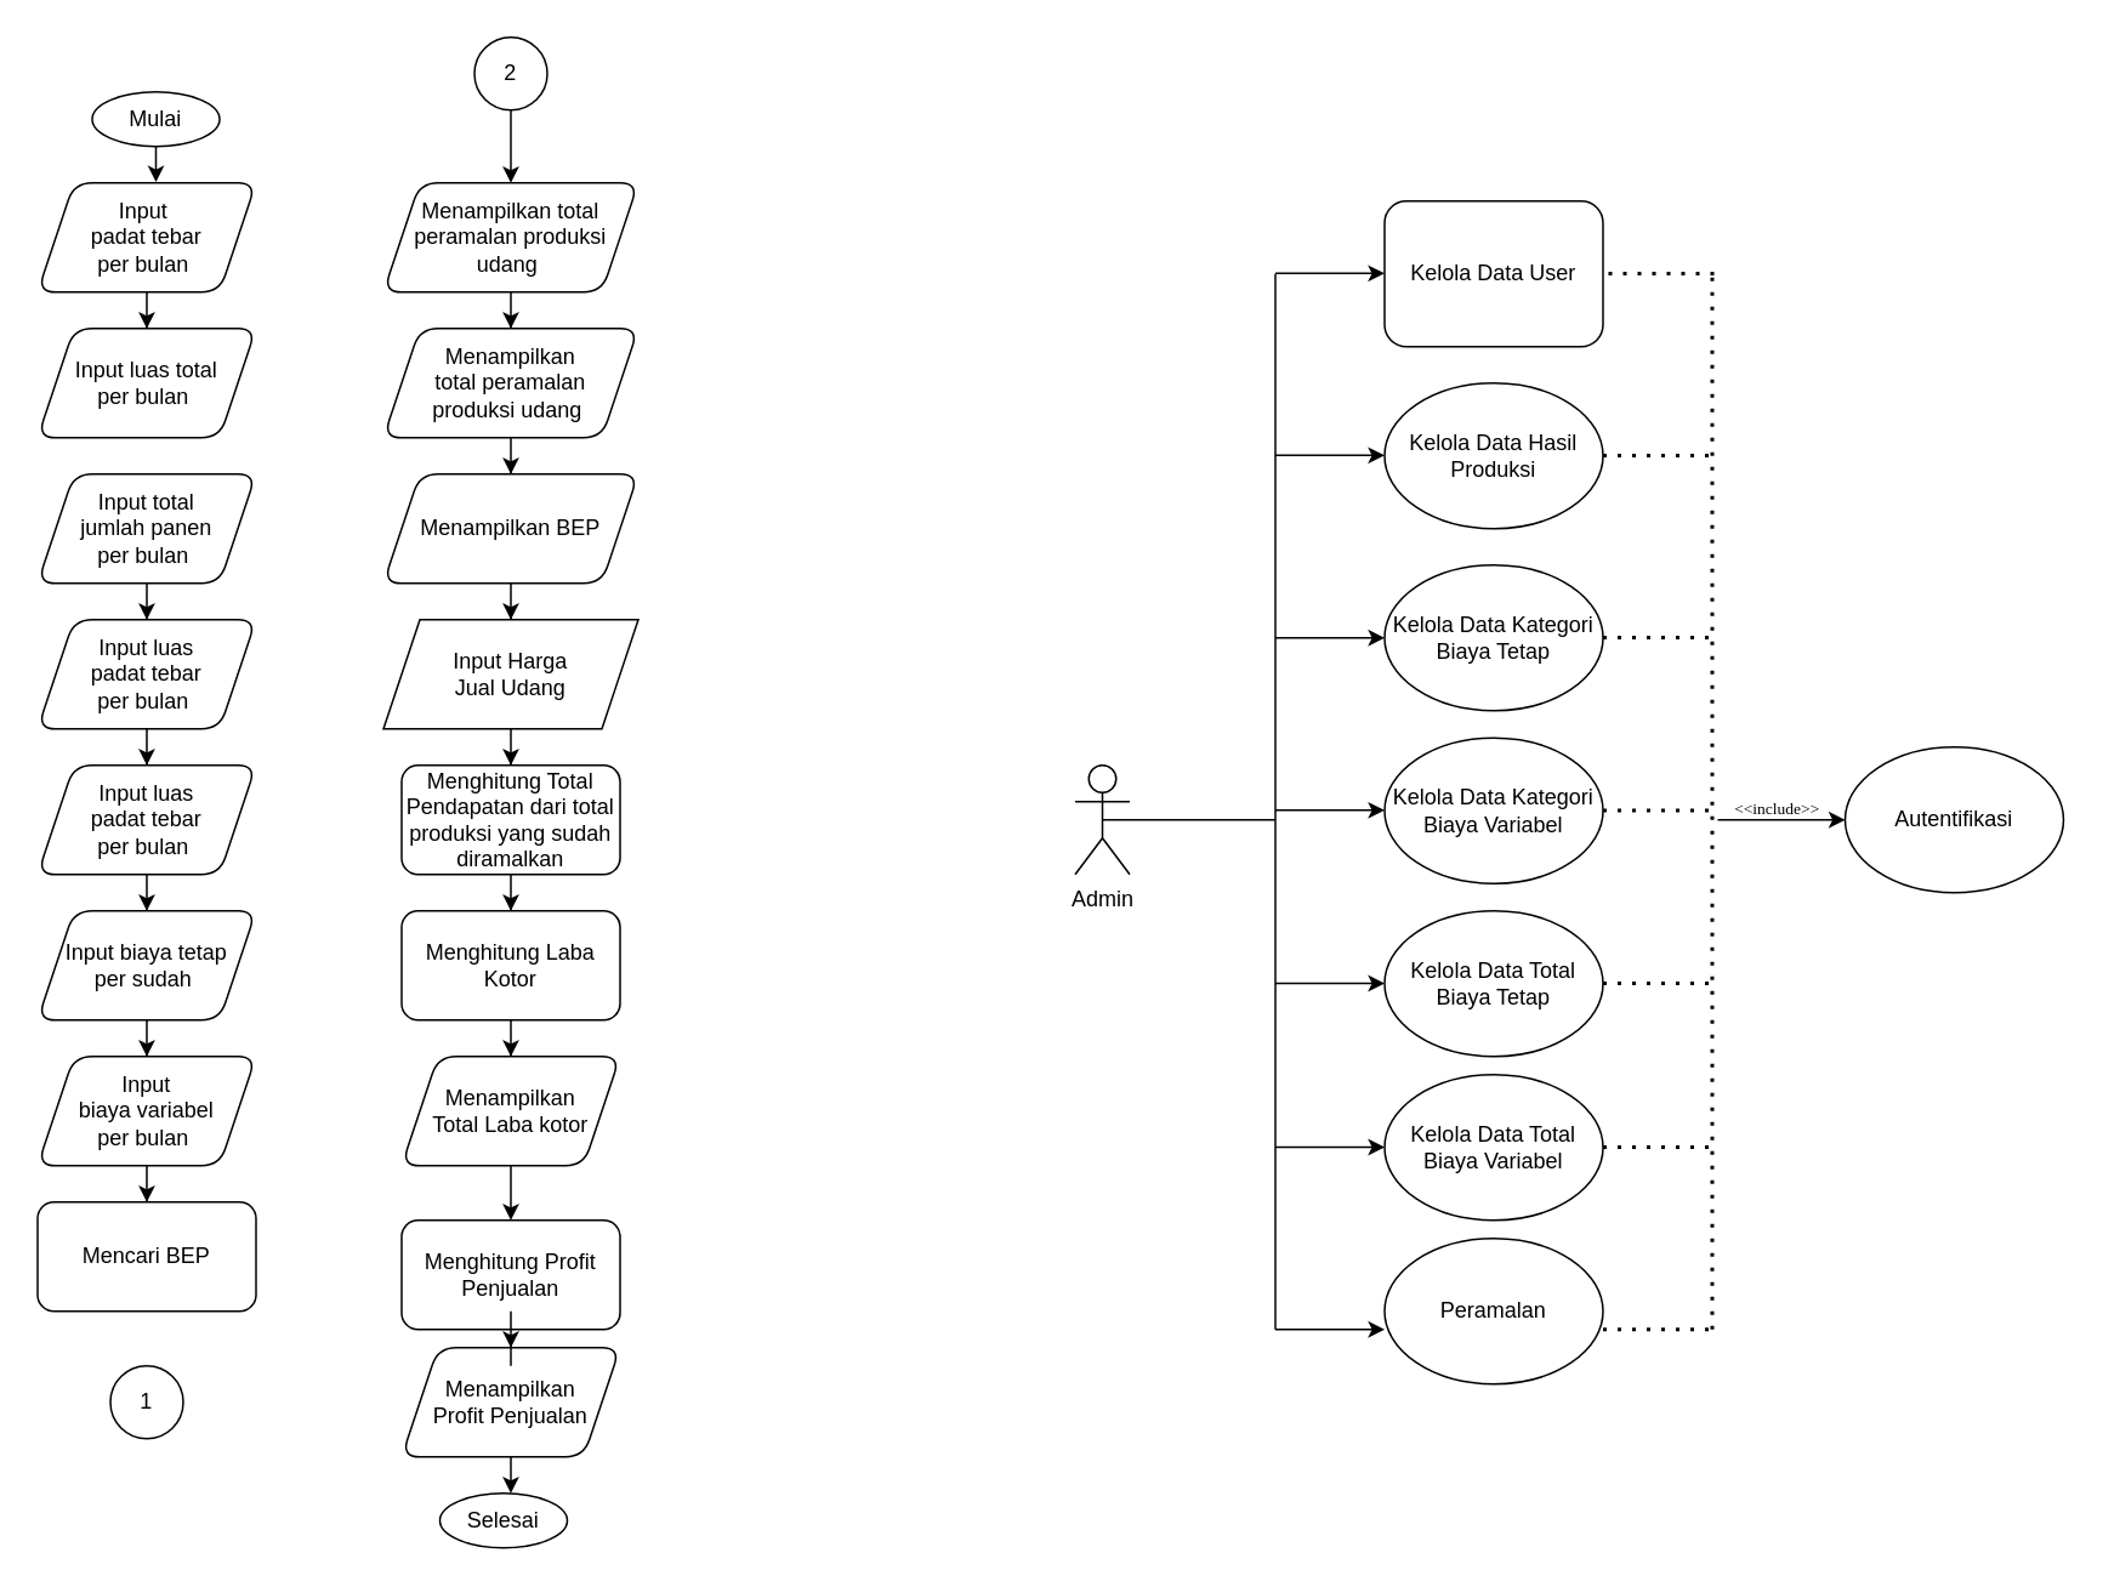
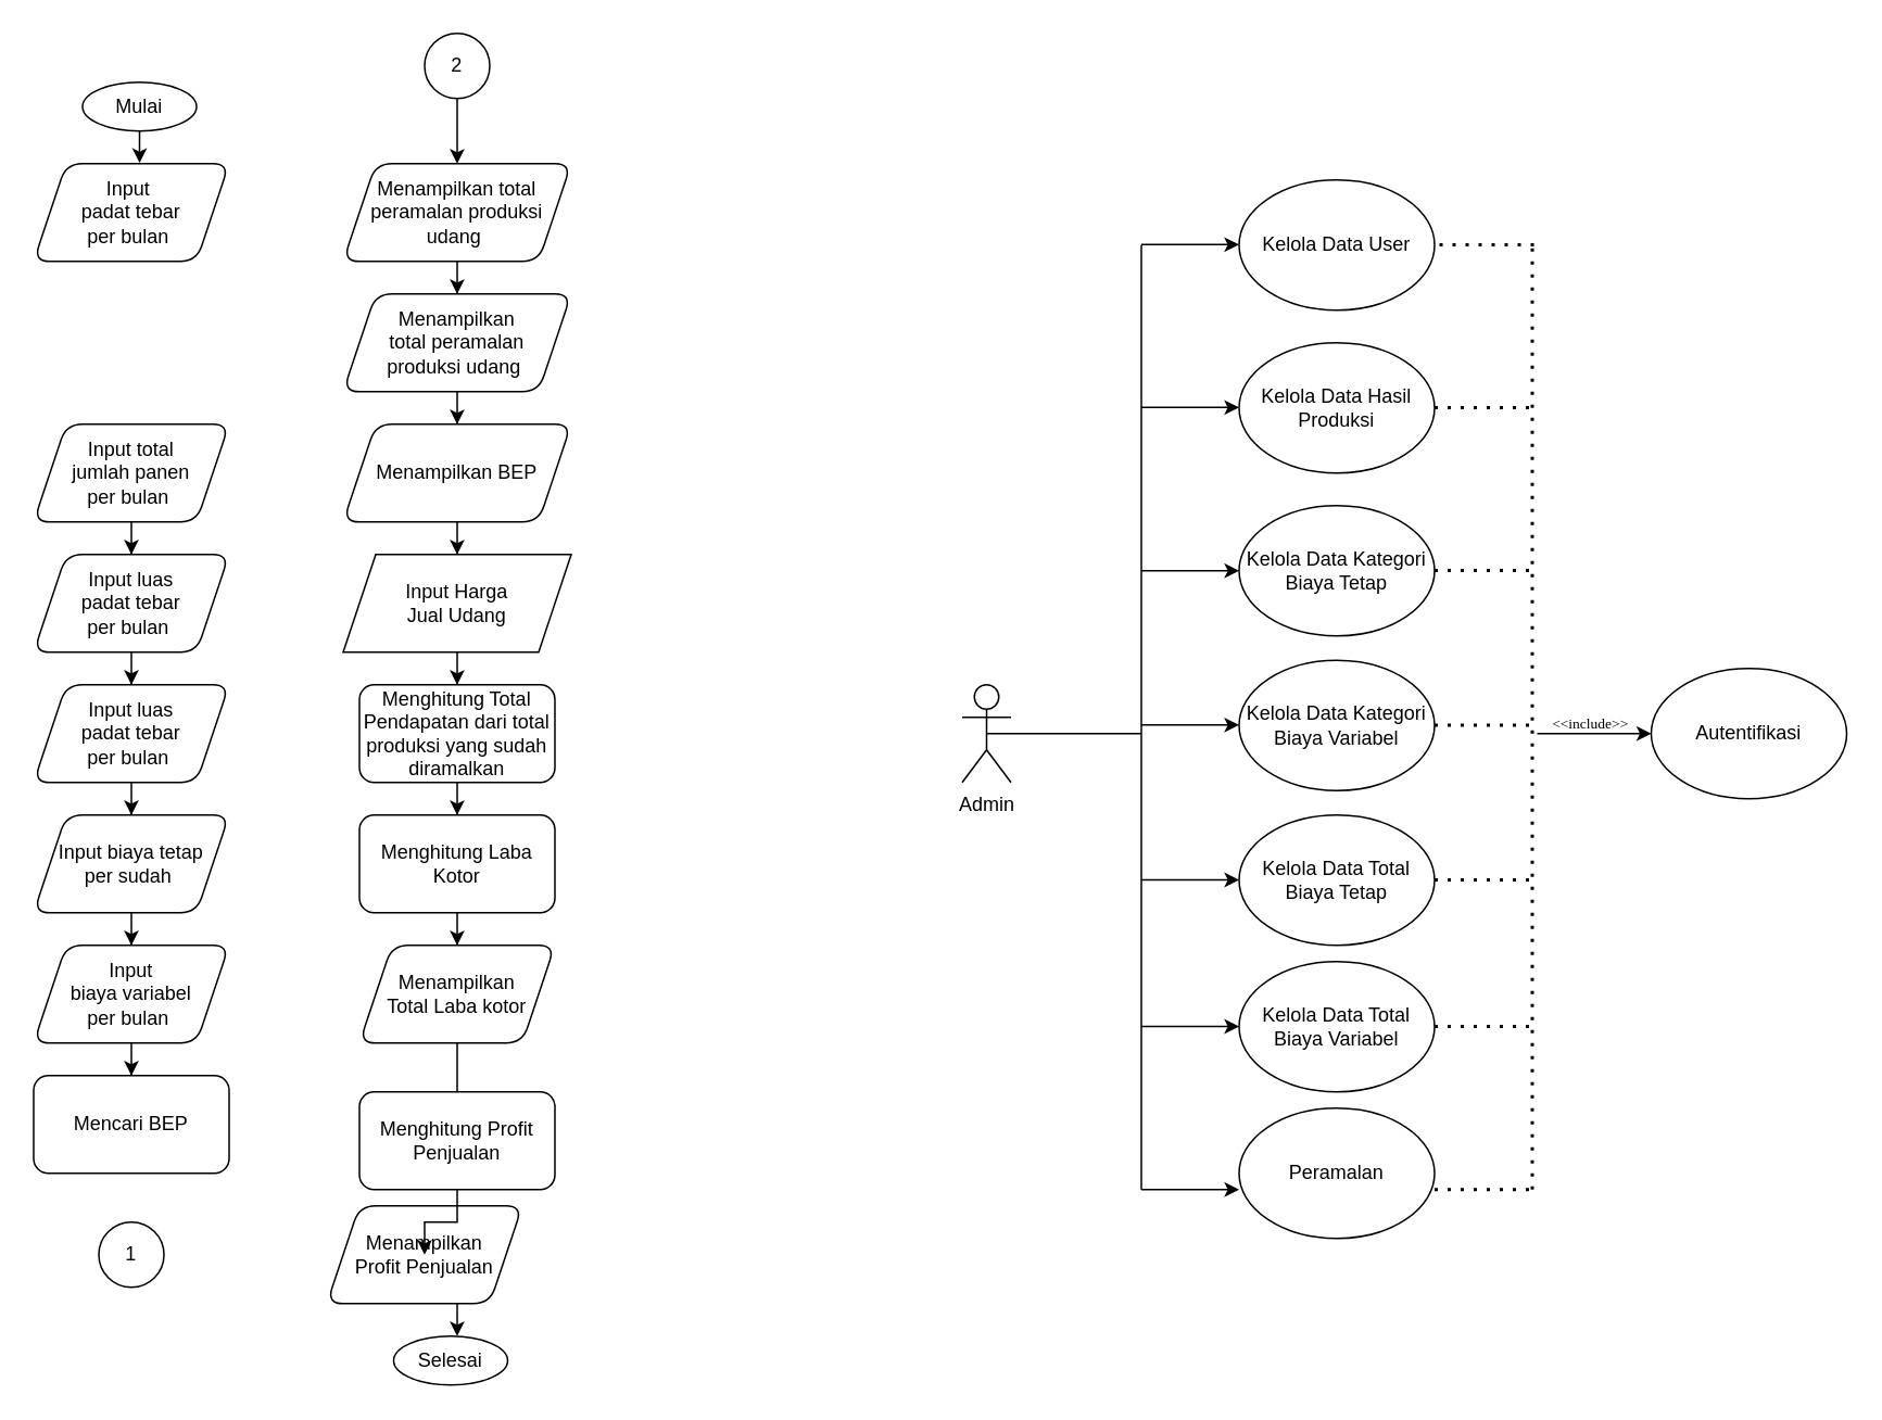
- <mxCell id="42" value="Kelola Data User" style="whiteSpace=wrap;html=1;rounded=1;" vertex="1" parent="41"><mxGeometry x="60" width="120" height="80" as="geometry" /></mxCell>
+ <mxCell id="42" value="Kelola Data User" style="ellipse;whiteSpace=wrap;html=1;" vertex="1" parent="41"><mxGeometry x="60" width="120" height="80" as="geometry" /></mxCell>
- <mxCell id="7" value="" style="edgeStyle=orthogonalEdgeStyle;rounded=0;orthogonalLoop=1;jettySize=auto;html=1;" parent="2" source="4" target="6" edge="1"><mxGeometry relative="1" as="geometry" /></mxCell>
- <mxCell id="6" value="Input luas total&lt;br style=&quot;border-color: var(--border-color);&quot;&gt;per bulan&amp;nbsp;" style="shape=parallelogram;perimeter=parallelogramPerimeter;whiteSpace=wrap;html=1;fixedSize=1;rounded=1;" parent="2" vertex="1"><mxGeometry y="160" width="120" height="60" as="geometry" /></mxCell>
- <mxCell id="36" style="edgeStyle=orthogonalEdgeStyle;rounded=0;orthogonalLoop=1;jettySize=auto;html=1;entryX=0.5;entryY=0;entryDx=0;entryDy=0;" parent="2" source="33" target="35" edge="1"><mxGeometry relative="1" as="geometry" /></mxCell>
+ <mxCell id="36" style="edgeStyle=orthogonalEdgeStyle;rounded=0;orthogonalLoop=1;jettySize=auto;html=1;entryX=0.5;entryY=0;entryDx=0;entryDy=0;endArrow=none;" parent="2" source="33" target="35" edge="1"><mxGeometry relative="1" as="geometry" /></mxCell>
- <mxCell id="38" value="Menampilkan &lt;br&gt;Profit Penjualan" style="shape=parallelogram;perimeter=parallelogramPerimeter;whiteSpace=wrap;html=1;fixedSize=1;rounded=1;" parent="2" vertex="1"><mxGeometry x="200" y="720" width="120" height="60" as="geometry" /></mxCell>
+ <mxCell id="38" value="Menampilkan &lt;br&gt;Profit Penjualan" style="shape=parallelogram;perimeter=parallelogramPerimeter;whiteSpace=wrap;html=1;fixedSize=1;rounded=1;" parent="2" vertex="1"><mxGeometry x="180" y="720" width="120" height="60" as="geometry" /></mxCell>
